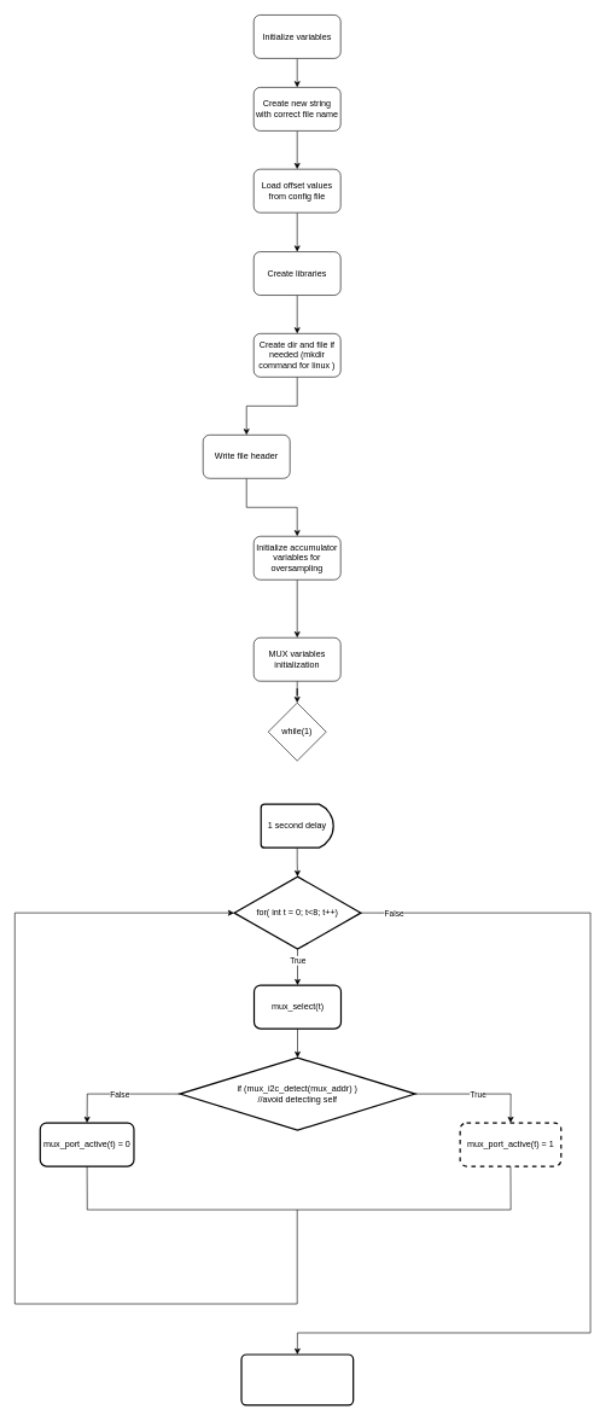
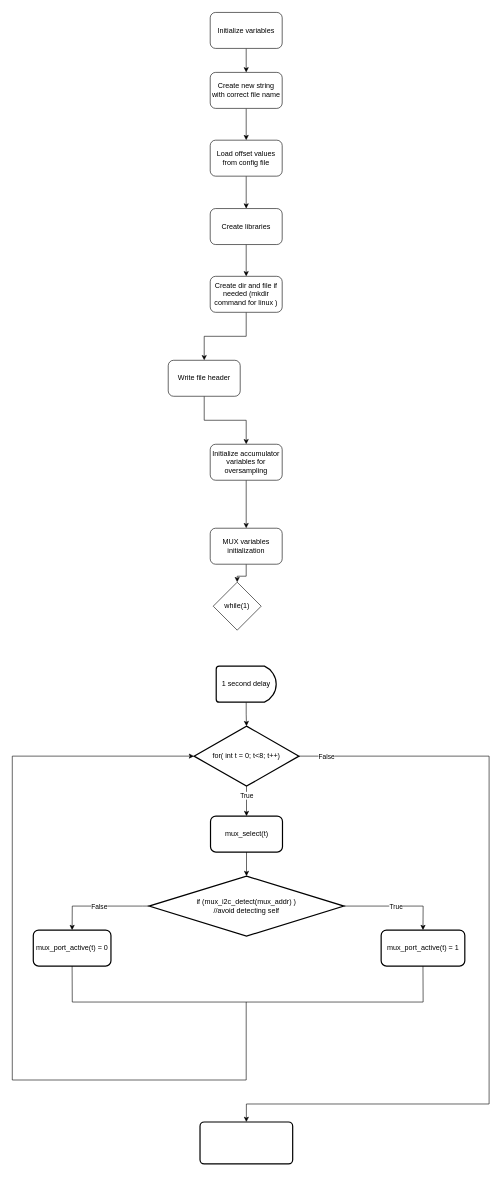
- <mxCell id="18" value="while(1)" style="rhombus;whiteSpace=wrap;html=1;" parent="1" vertex="1"><mxGeometry x="370" y="970" width="80" height="80" as="geometry" /></mxCell>
+ <mxCell id="18" value="while(1)" style="rhombus;whiteSpace=wrap;html=1;" parent="1" vertex="1"><mxGeometry x="355" y="970" width="80" height="80" as="geometry" /></mxCell>
- <mxCell id="30" value="mux_port_active(t) = 1" style="rounded=1;whiteSpace=wrap;html=1;strokeWidth=2;dashed=1;" parent="1" vertex="1"><mxGeometry x="635" y="1550" width="139.5" height="60" as="geometry" /></mxCell>
+ <mxCell id="30" value="mux_port_active(t) = 1" style="rounded=1;whiteSpace=wrap;html=1;strokeWidth=2;" parent="1" vertex="1"><mxGeometry x="635" y="1550" width="139.5" height="60" as="geometry" /></mxCell>
